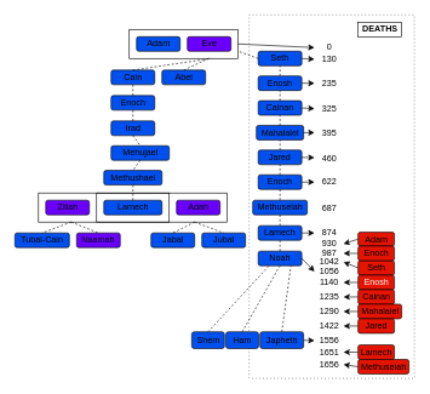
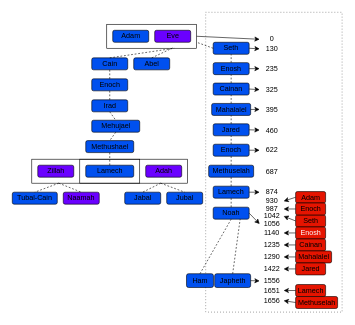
- <mxCell id="75" value="&lt;b&gt;DEATHS&lt;/b&gt;" style="text;html=1;align=center;verticalAlign=middle;whiteSpace=wrap;rounded=0;strokeColor=light-dark(#000000,#242424);fontColor=light-dark(#000000,#212121);" parent="1" vertex="1"><mxGeometry x="492.5" y="30" width="60" height="20" as="geometry" /></mxCell>
- <mxCell id="94" value="" style="endArrow=none;dashed=1;html=1;rounded=0;exitX=0.5;exitY=0;exitDx=0;exitDy=0;strokeColor=light-dark(#000000,#242424);entryX=0.25;entryY=1;entryDx=0;entryDy=0;fontColor=light-dark(#000000,#1A1A1A);" parent="1" source="92" target="57" edge="1"><mxGeometry width="50" height="50" relative="1" as="geometry"><mxPoint x="395.5" y="412" as="sourcePoint" /><mxPoint x="395.5" y="390" as="targetPoint" /></mxGeometry></mxCell>
- <mxCell id="92" value="Shem" style="rounded=1;whiteSpace=wrap;html=1;fillColor=#0050ef;fontColor=light-dark(#000000,#1A1A1A);strokeColor=light-dark(#000000,#242424);glass=0;shadow=0;" parent="1" vertex="1"><mxGeometry x="263.5" y="456" width="45" height="23" as="geometry" /></mxCell>
